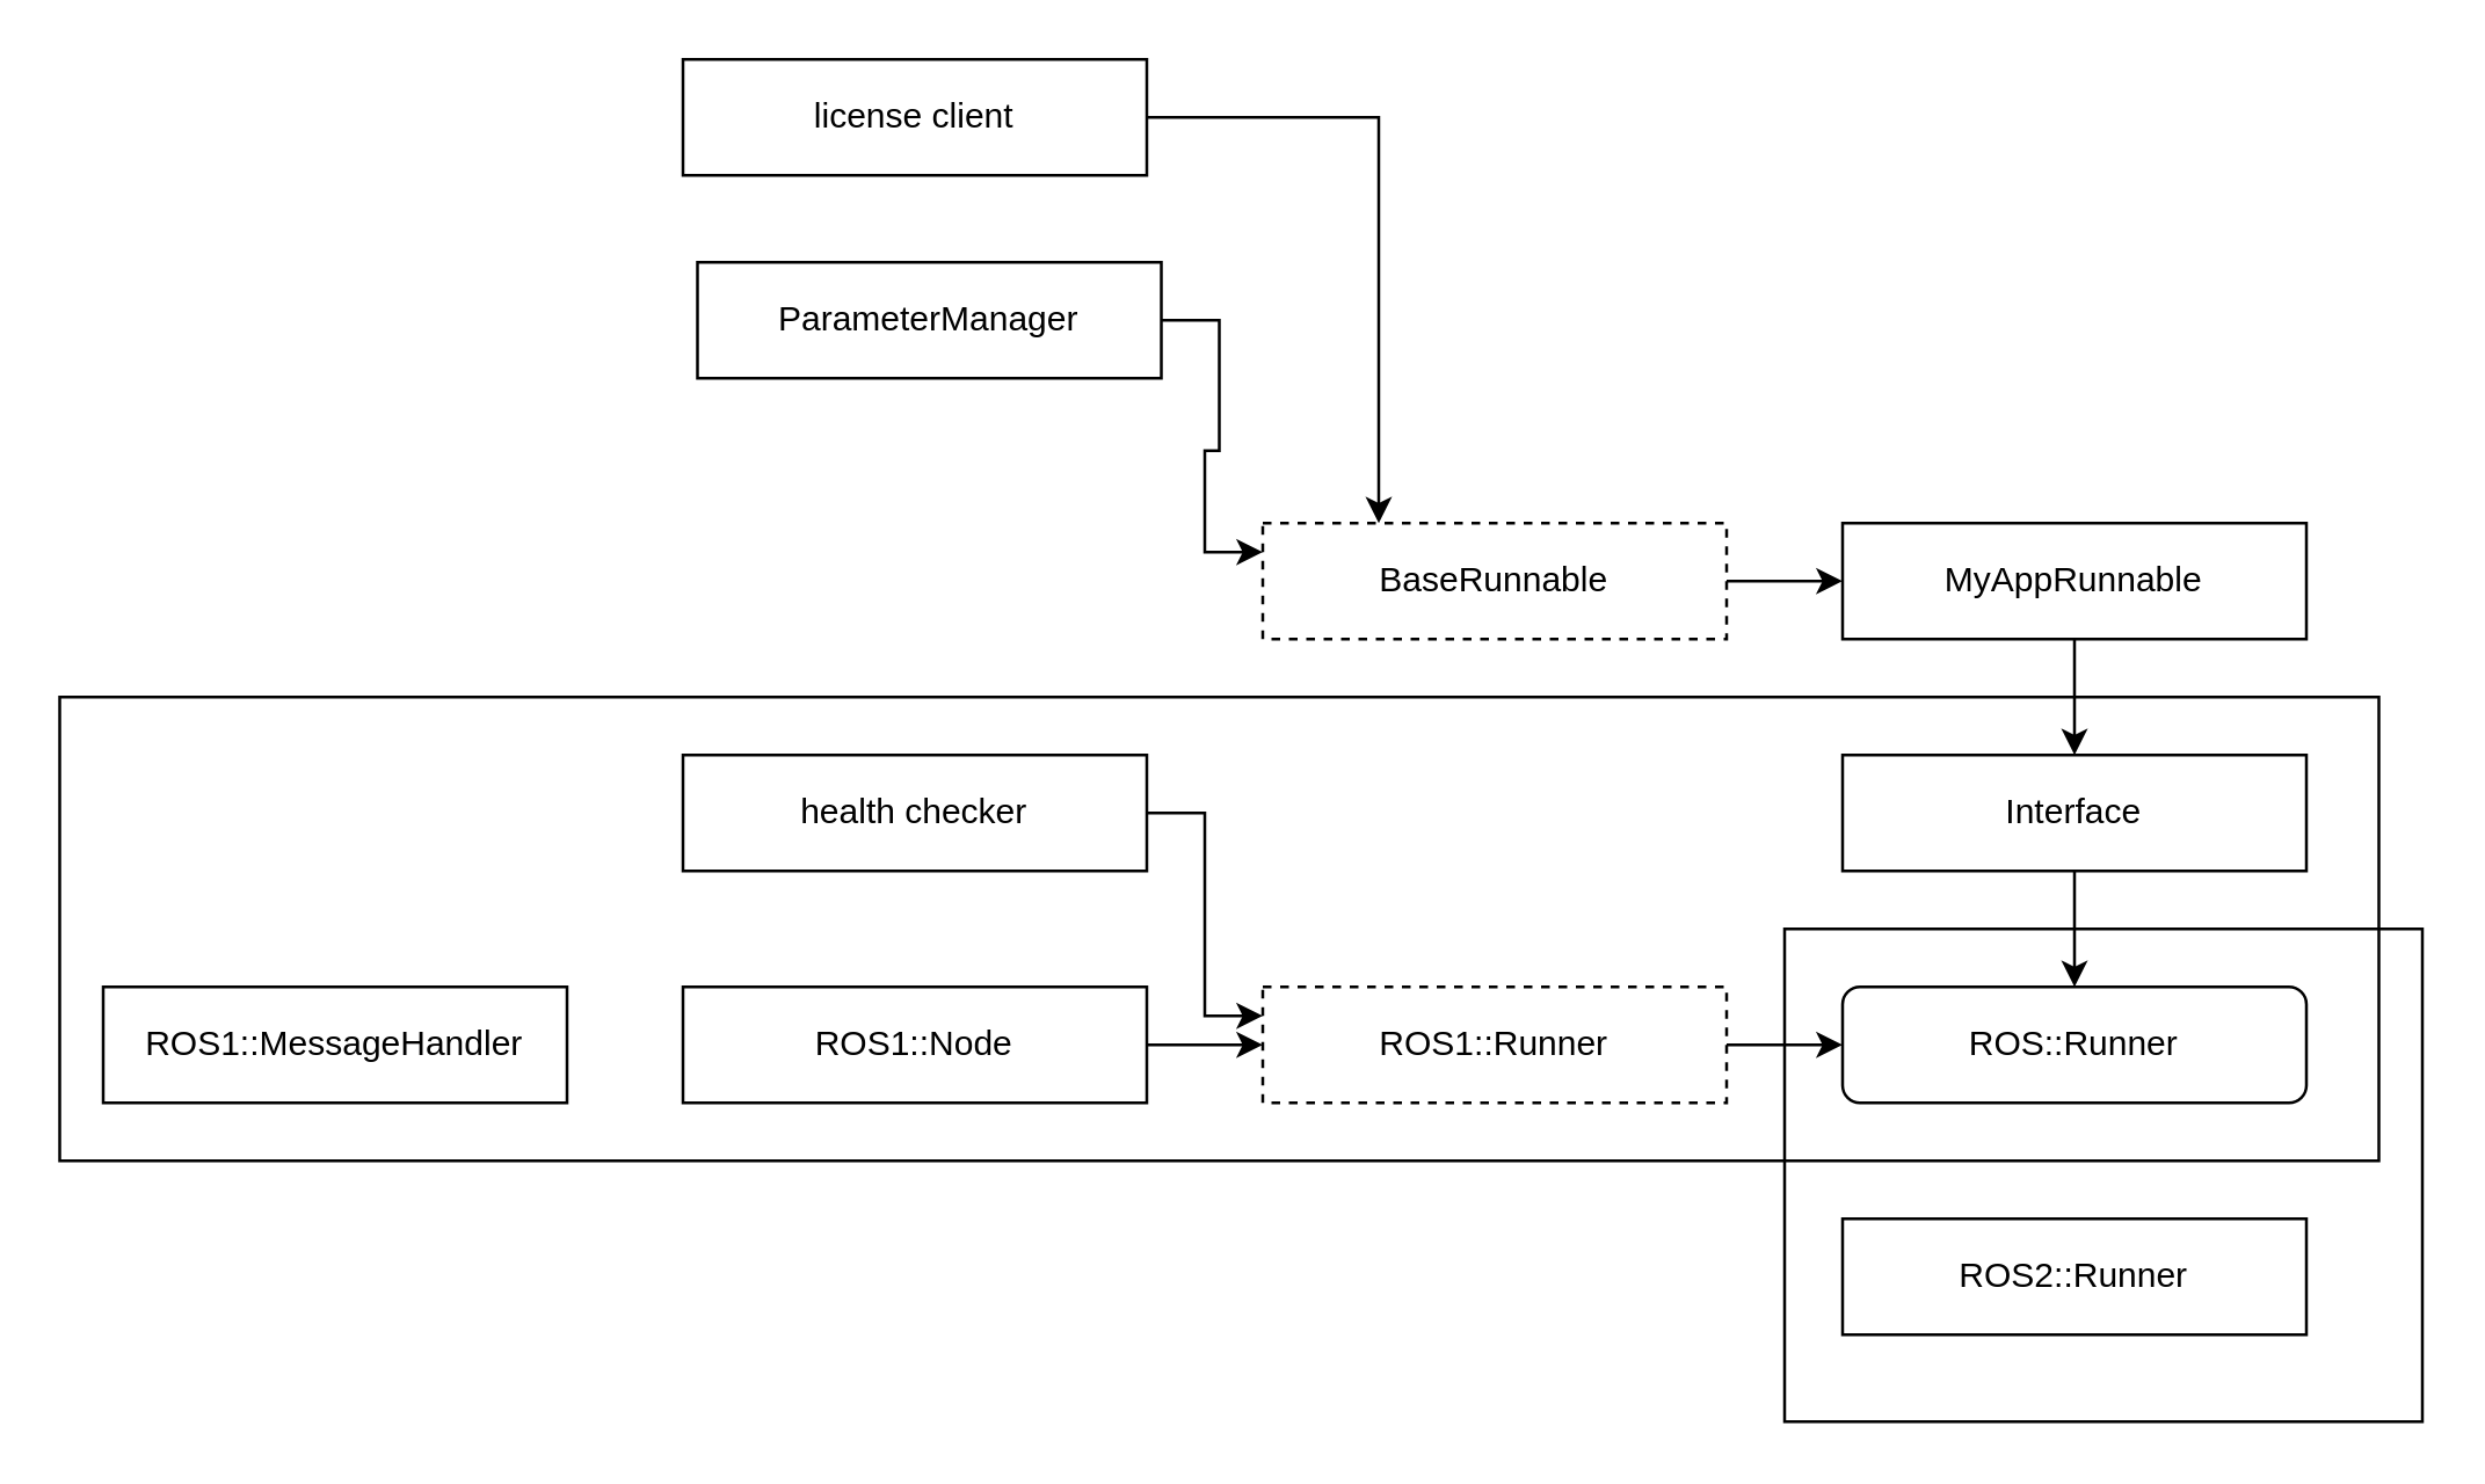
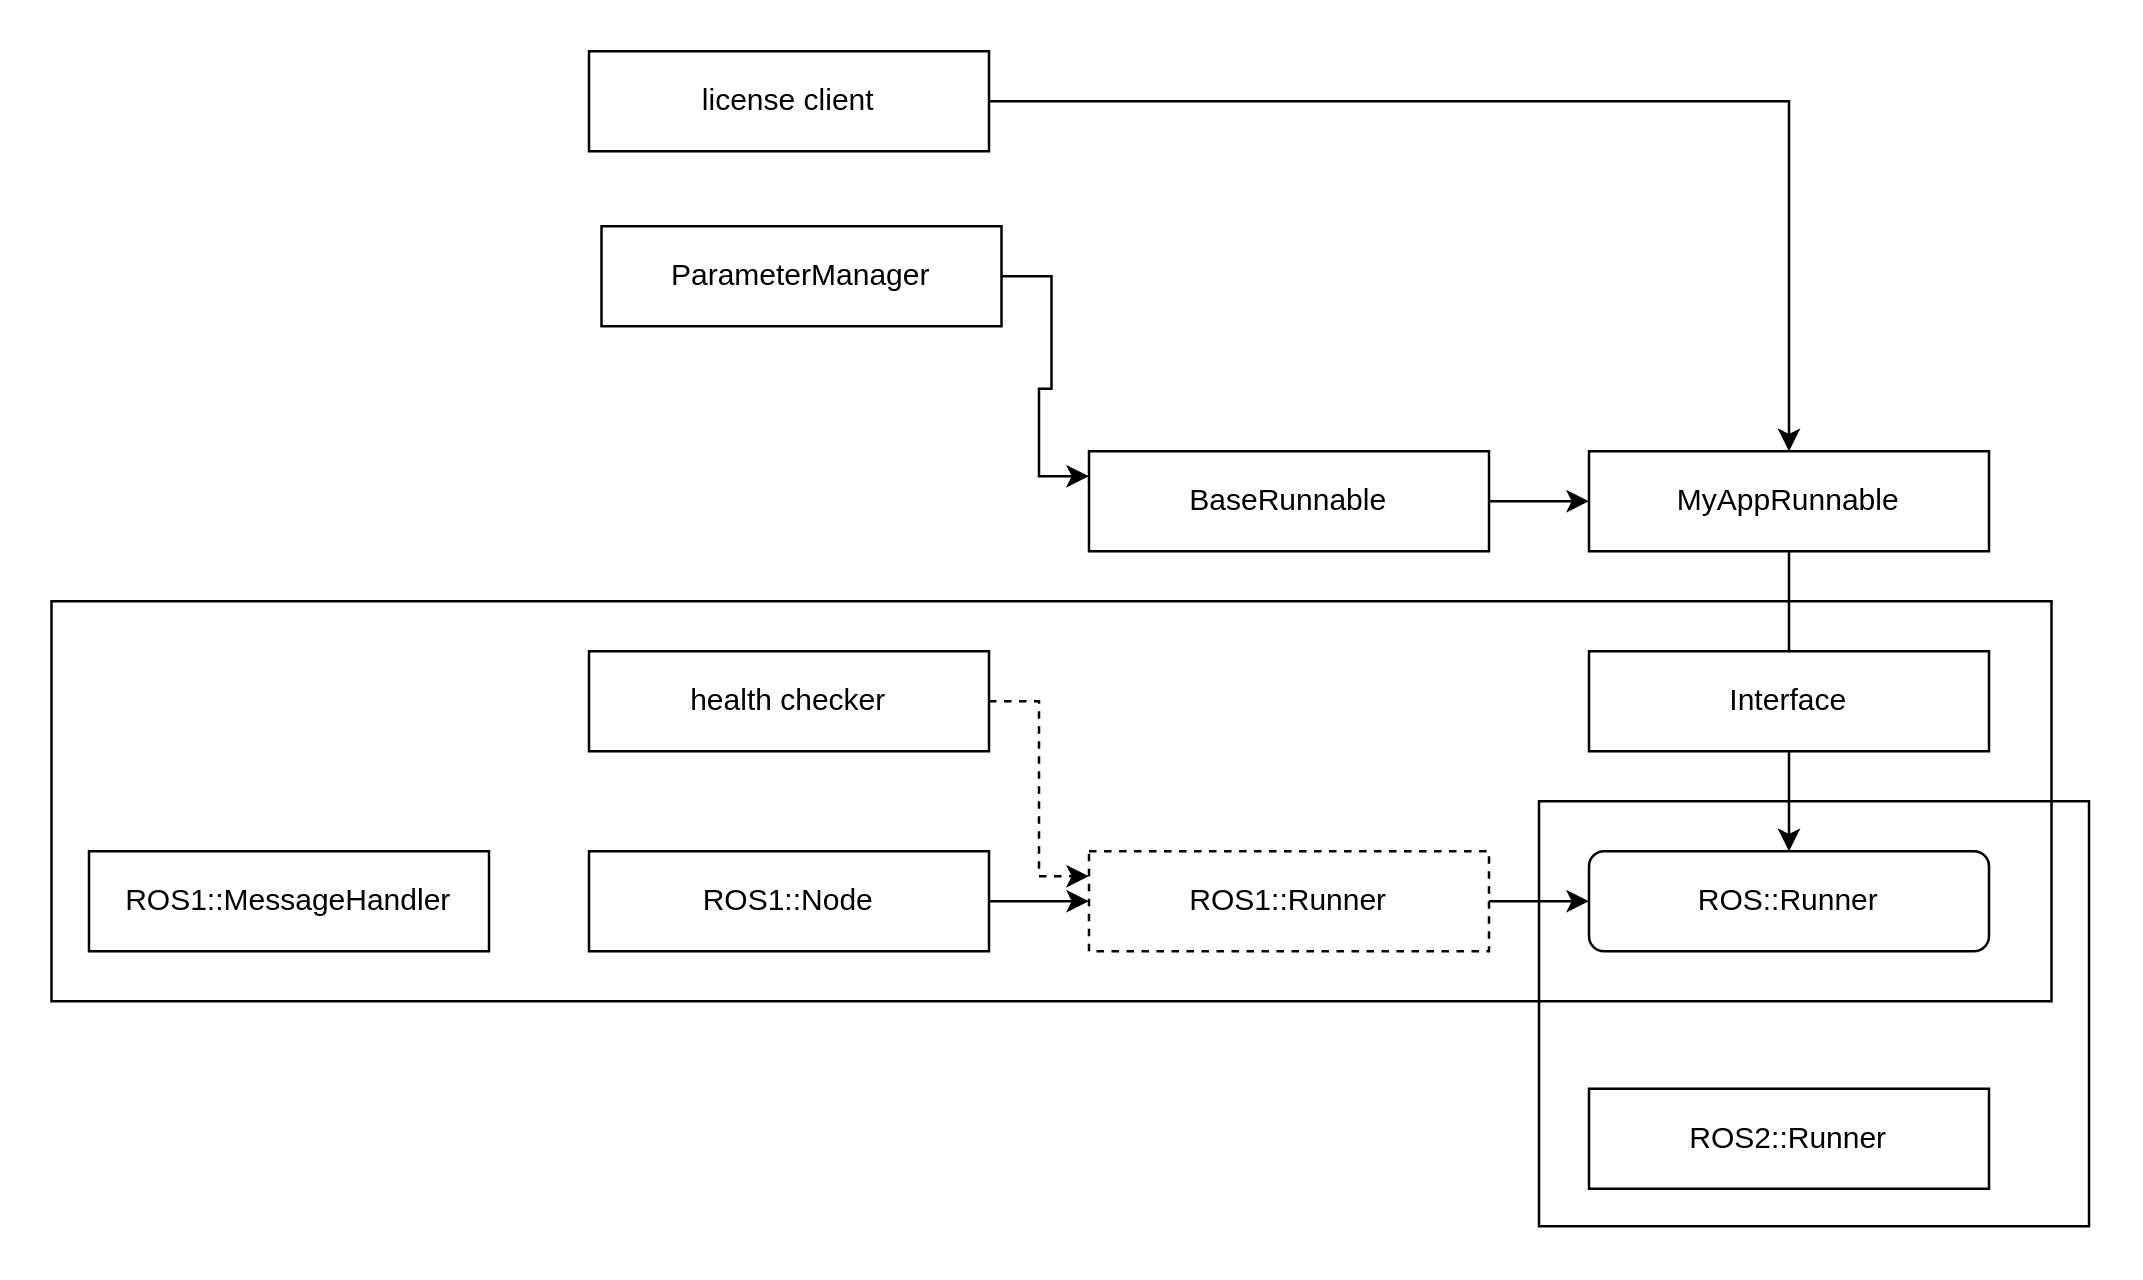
- <mxCell id="19" style="edgeStyle=orthogonalEdgeStyle;rounded=0;orthogonalLoop=1;jettySize=auto;html=1;exitX=1;exitY=0.5;exitDx=0;exitDy=0;entryX=0.25;entryY=0;entryDx=0;entryDy=0;fontColor=#FFFFFF;" edge="1" parent="1" source="20" target="6"><mxGeometry relative="1" as="geometry" /></mxCell>
+ <mxCell id="19" style="edgeStyle=orthogonalEdgeStyle;rounded=0;orthogonalLoop=1;jettySize=auto;html=1;exitX=1;exitY=0.5;exitDx=0;exitDy=0;fontColor=#FFFFFF;" edge="1" parent="1" source="20" target="4"><mxGeometry relative="1" as="geometry" /></mxCell>
- <mxCell id="6" value="BaseRunnable" style="rounded=0;whiteSpace=wrap;html=1;dashed=1;" vertex="1" parent="1"><mxGeometry x="435" y="180" width="160" height="40" as="geometry" /></mxCell>
+ <mxCell id="6" value="BaseRunnable" style="rounded=0;whiteSpace=wrap;html=1;" vertex="1" parent="1"><mxGeometry x="435" y="180" width="160" height="40" as="geometry" /></mxCell>
- <mxCell id="3" style="edgeStyle=orthogonalEdgeStyle;rounded=0;orthogonalLoop=1;jettySize=auto;html=1;exitX=0.5;exitY=1;exitDx=0;exitDy=0;entryX=0.5;entryY=0;entryDx=0;entryDy=0;" edge="1" parent="1" source="4" target="17"><mxGeometry relative="1" as="geometry" /></mxCell>
+ <mxCell id="3" style="edgeStyle=orthogonalEdgeStyle;rounded=0;orthogonalLoop=1;jettySize=auto;html=1;exitX=0.5;exitY=1;exitDx=0;exitDy=0;entryX=0.5;entryY=0;entryDx=0;entryDy=0;endArrow=none;" edge="1" parent="1" source="4" target="17"><mxGeometry relative="1" as="geometry" /></mxCell>
- <mxCell id="21" style="edgeStyle=orthogonalEdgeStyle;rounded=0;orthogonalLoop=1;jettySize=auto;html=1;exitX=1;exitY=0.5;exitDx=0;exitDy=0;entryX=0;entryY=0.25;entryDx=0;entryDy=0;fontColor=#FFFFFF;" edge="1" parent="1" source="22" target="9"><mxGeometry relative="1" as="geometry" /></mxCell>
+ <mxCell id="21" style="edgeStyle=orthogonalEdgeStyle;rounded=0;orthogonalLoop=1;jettySize=auto;html=1;exitX=1;exitY=0.5;exitDx=0;exitDy=0;entryX=0;entryY=0.25;entryDx=0;entryDy=0;fontColor=#FFFFFF;dashed=1;" edge="1" parent="1" source="22" target="9"><mxGeometry relative="1" as="geometry" /></mxCell>
- <mxCell id="10" value="ROS2::Runner" style="rounded=0;whiteSpace=wrap;html=1;" vertex="1" parent="1"><mxGeometry x="635" y="420" width="160" height="40" as="geometry" /></mxCell>
+ <mxCell id="10" value="ROS2::Runner" style="rounded=0;whiteSpace=wrap;html=1;" vertex="1" parent="1"><mxGeometry x="635" y="435" width="160" height="40" as="geometry" /></mxCell>
